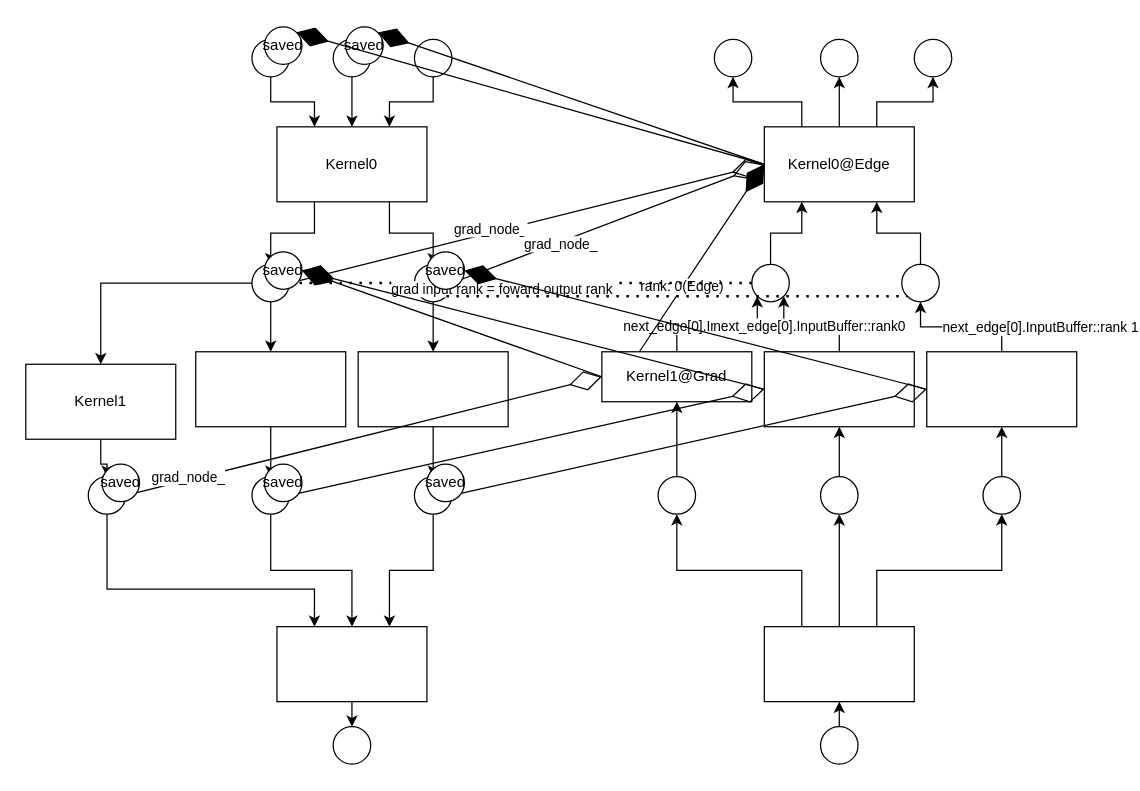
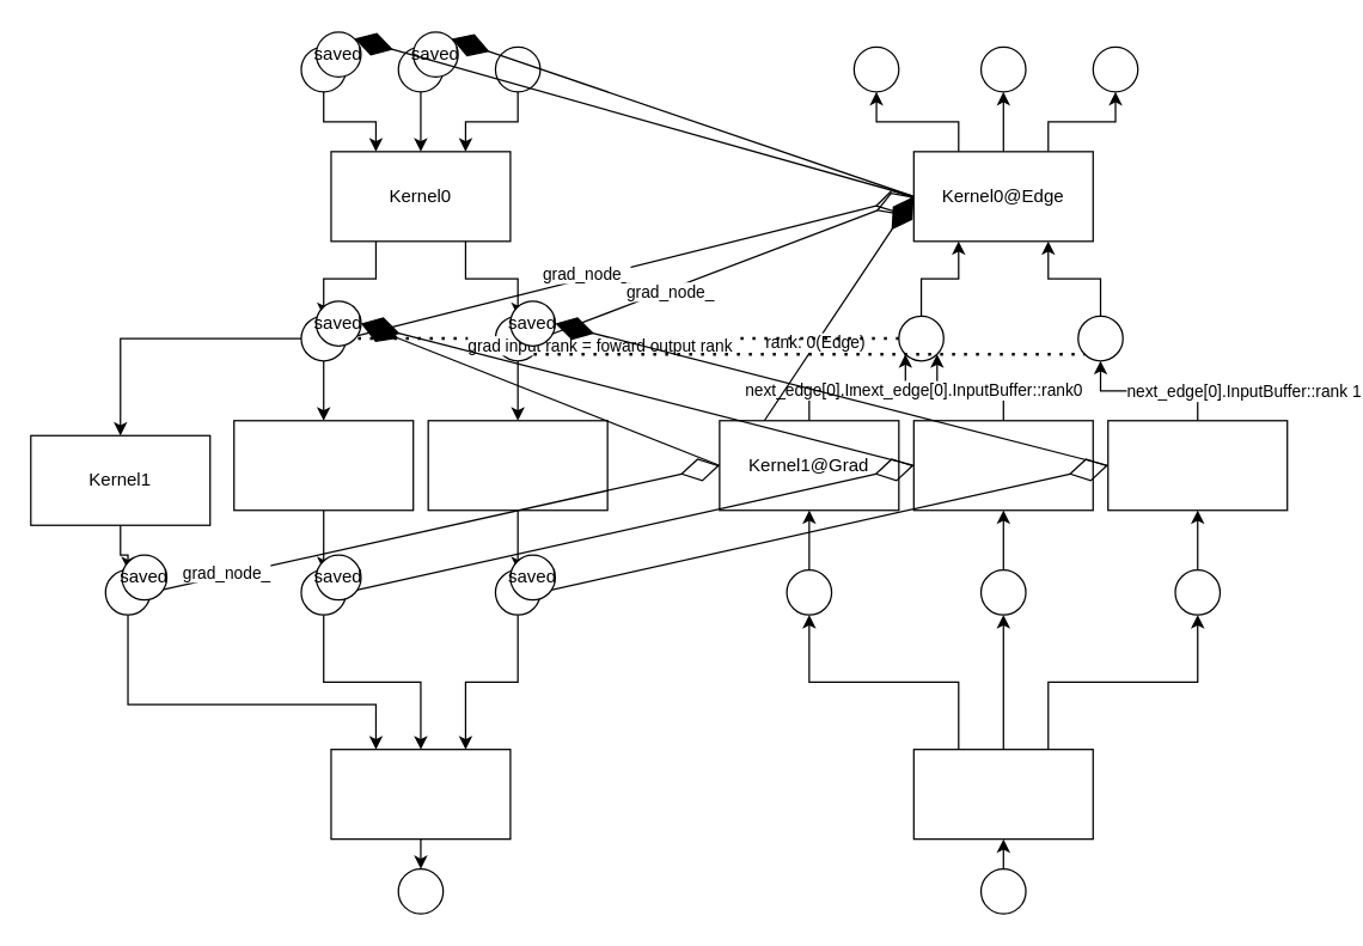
- <mxCell id="34" value="Kernel1@Grad" style="rounded=0;whiteSpace=wrap;html=1;" parent="1" vertex="1"><mxGeometry x="481" y="280" width="120" height="40" as="geometry" /></mxCell>
+ <mxCell id="34" value="Kernel1@Grad" style="rounded=0;whiteSpace=wrap;html=1;" parent="1" vertex="1"><mxGeometry x="481" y="280" width="120" height="60" as="geometry" /></mxCell>
